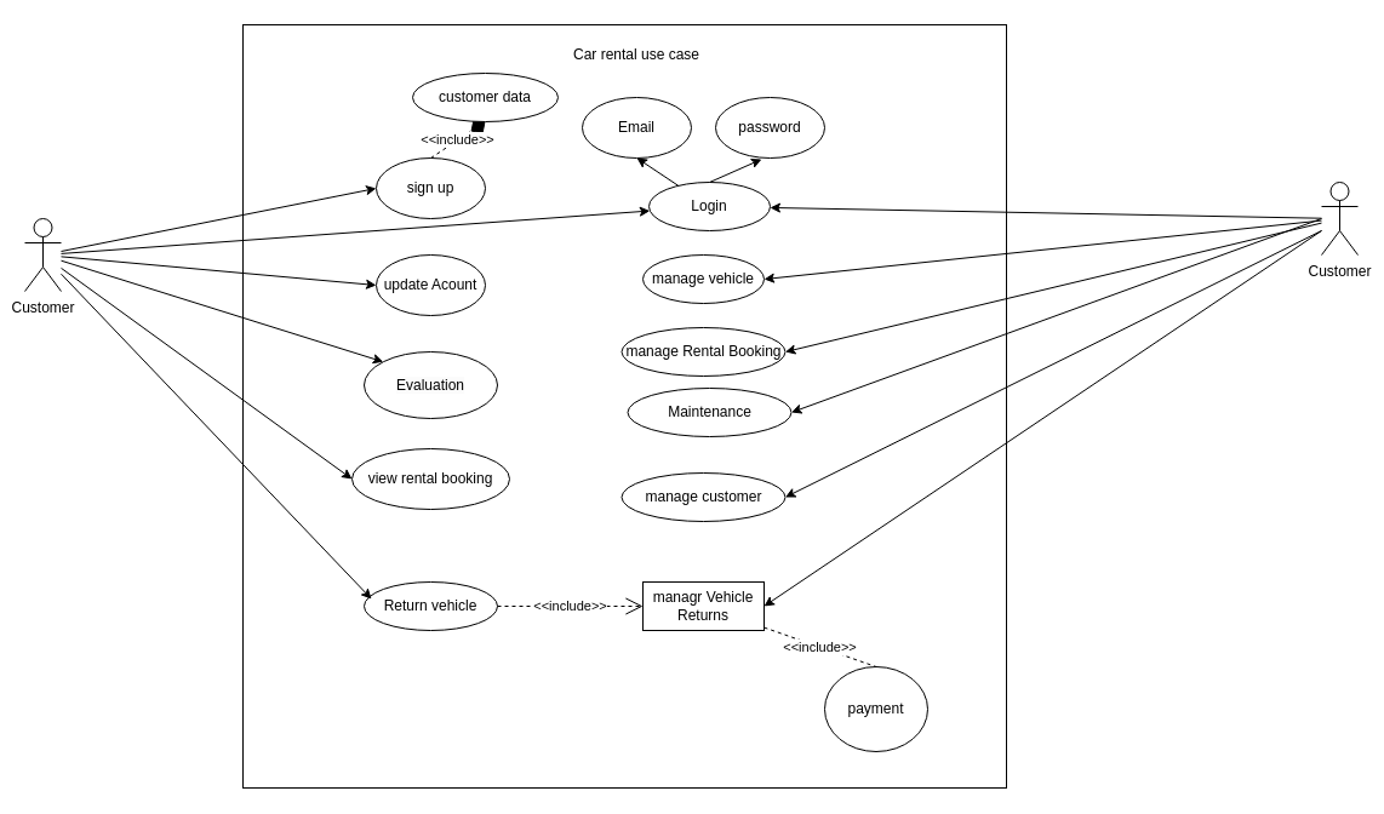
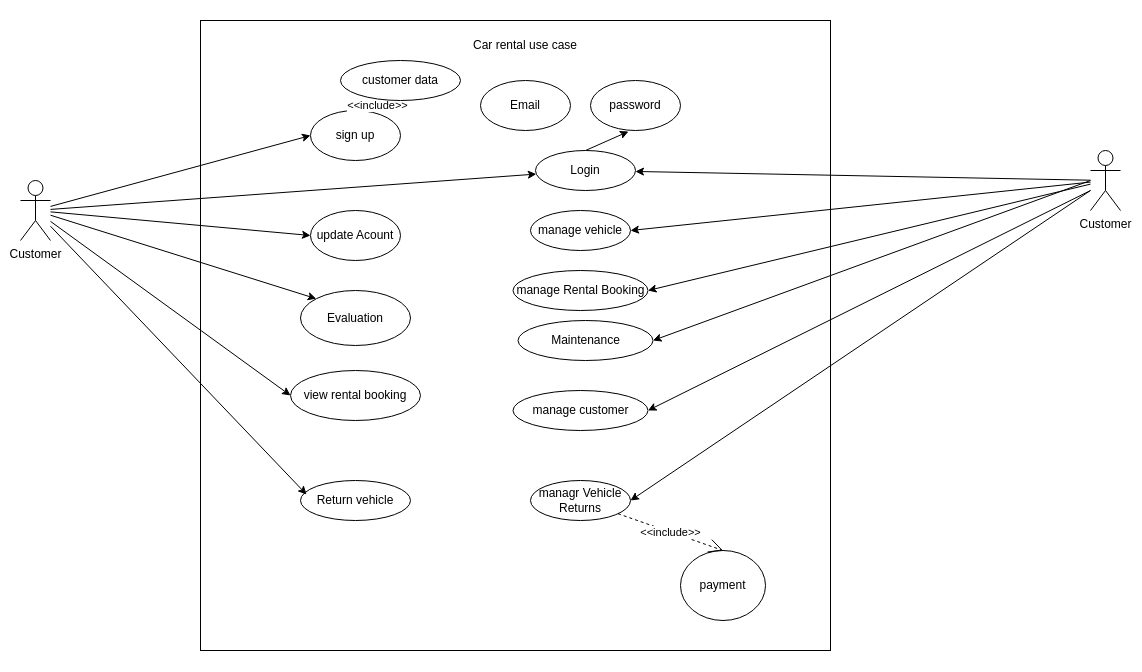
- <mxCell id="13" value="" style="endArrow=classic;html=1;rounded=0;entryX=0.5;entryY=1;entryDx=0;entryDy=0;" edge="1" parent="1" source="10" target="11"><mxGeometry width="50" height="50" relative="1" as="geometry"><mxPoint x="470" y="200" as="sourcePoint" /><mxPoint x="520" y="150" as="targetPoint" /></mxGeometry></mxCell>
- <mxCell id="5" value="sign up" style="ellipse;whiteSpace=wrap;html=1;" vertex="1" parent="1"><mxGeometry x="310" y="130" width="90" height="50" as="geometry" /></mxCell>
+ <mxCell id="5" value="sign up" style="ellipse;whiteSpace=wrap;html=1;" vertex="1" parent="1"><mxGeometry x="310" y="110" width="90" height="50" as="geometry" /></mxCell>
- <mxCell id="25" value="&amp;lt;&amp;lt;include&amp;gt;&amp;gt;" style="endArrow=open;endSize=12;dashed=1;html=1;rounded=0;entryX=0;entryY=0.5;entryDx=0;entryDy=0;exitX=1;exitY=0.5;exitDx=0;exitDy=0;" edge="1" parent="1" source="23" target="29"><mxGeometry width="160" relative="1" as="geometry"><mxPoint x="365" y="140" as="sourcePoint" /><mxPoint x="410" y="110" as="targetPoint" /></mxGeometry></mxCell>
- <mxCell id="29" value="managr Vehicle Returns" style="whiteSpace=wrap;html=1;rounded=0;" vertex="1" parent="1"><mxGeometry x="530" y="480" width="100" height="40" as="geometry" /></mxCell>
+ <mxCell id="29" value="managr Vehicle Returns" style="ellipse;whiteSpace=wrap;html=1;" vertex="1" parent="1"><mxGeometry x="530" y="480" width="100" height="40" as="geometry" /></mxCell>
- <mxCell id="33" value="&amp;lt;&amp;lt;include&amp;gt;&amp;gt;" style="endArrow=none;endSize=12;dashed=1;html=1;rounded=0;entryX=0.5;entryY=0;entryDx=0;entryDy=0;" edge="1" parent="1" source="29" target="26"><mxGeometry width="160" relative="1" as="geometry"><mxPoint x="420" y="540" as="sourcePoint" /><mxPoint x="540" y="460" as="targetPoint" /></mxGeometry></mxCell>
+ <mxCell id="33" value="&amp;lt;&amp;lt;include&amp;gt;&amp;gt;" style="endArrow=open;endSize=12;dashed=1;html=1;rounded=0;entryX=0.5;entryY=0;entryDx=0;entryDy=0;" edge="1" parent="1" source="29" target="26"><mxGeometry width="160" relative="1" as="geometry"><mxPoint x="420" y="540" as="sourcePoint" /><mxPoint x="540" y="460" as="targetPoint" /></mxGeometry></mxCell>
